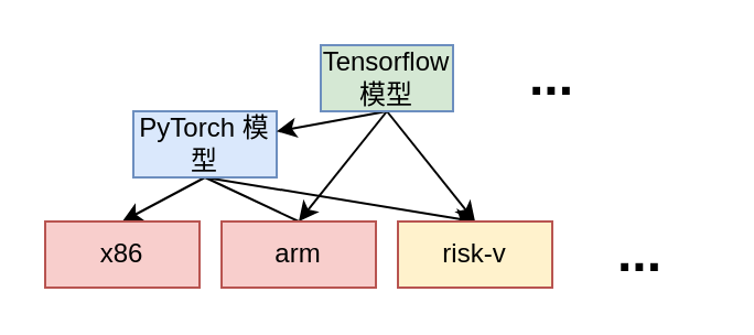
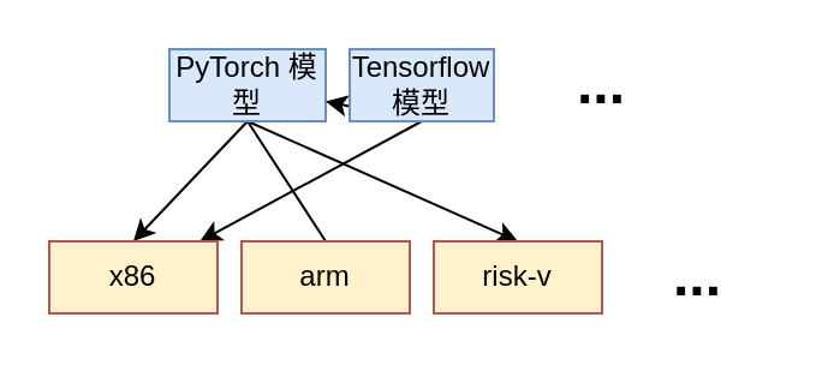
- <mxCell id="9" value="Tensorflow 模型" style="rounded=0;whiteSpace=wrap;html=1;fillColor=#d5e8d4;strokeColor=#6c8ebf;" vertex="1" parent="1"><mxGeometry x="145" y="20" width="60" height="30" as="geometry" /></mxCell>
+ <mxCell id="9" value="Tensorflow 模型" style="rounded=0;whiteSpace=wrap;html=1;fillColor=#dae8fc;strokeColor=#6c8ebf;" vertex="1" parent="1"><mxGeometry x="145" y="20" width="60" height="30" as="geometry" /></mxCell>
- <mxCell id="5" value="PyTorch 模型" style="rounded=0;whiteSpace=wrap;html=1;fillColor=#dae8fc;strokeColor=#6c8ebf;" vertex="1" parent="1"><mxGeometry x="60" y="50" width="65" height="30" as="geometry" /></mxCell>
+ <mxCell id="5" value="PyTorch 模型" style="rounded=0;whiteSpace=wrap;html=1;fillColor=#dae8fc;strokeColor=#6c8ebf;" vertex="1" parent="1"><mxGeometry x="70" y="20" width="65" height="30" as="geometry" /></mxCell>
- <mxCell id="7" style="edgeStyle=none;rounded=0;orthogonalLoop=1;jettySize=auto;html=1;exitX=0.5;exitY=1;exitDx=0;exitDy=0;entryX=0.5;entryY=0;entryDx=0;entryDy=0;fontSize=24;" edge="1" parent="1" source="9" target="11"><mxGeometry relative="1" as="geometry" /></mxCell>
- <mxCell id="8" style="edgeStyle=none;rounded=0;orthogonalLoop=1;jettySize=auto;html=1;exitX=0.5;exitY=1;exitDx=0;exitDy=0;entryX=0.5;entryY=0;entryDx=0;entryDy=0;fontSize=24;" edge="1" parent="1" source="9" target="12"><mxGeometry relative="1" as="geometry" /></mxCell>
+ <mxCell id="8" style="edgeStyle=none;rounded=0;orthogonalLoop=1;jettySize=auto;html=1;exitX=0.5;exitY=1;exitDx=0;exitDy=0;fontSize=24;" edge="1" parent="1" source="9" target="10"><mxGeometry relative="1" as="geometry" /></mxCell>
- <mxCell id="10" value="x86" style="rounded=0;whiteSpace=wrap;html=1;fillColor=#f8cecc;strokeColor=#b85450;" vertex="1" parent="1"><mxGeometry x="20" y="100" width="70" height="30" as="geometry" /></mxCell>
+ <mxCell id="10" value="x86" style="rounded=0;whiteSpace=wrap;html=1;fillColor=#fff2cc;strokeColor=#b85450;" vertex="1" parent="1"><mxGeometry x="20" y="100" width="70" height="30" as="geometry" /></mxCell>
- <mxCell id="11" value="arm" style="rounded=0;whiteSpace=wrap;html=1;fillColor=#f8cecc;strokeColor=#b85450;" vertex="1" parent="1"><mxGeometry x="100" y="100" width="70" height="30" as="geometry" /></mxCell>
+ <mxCell id="11" value="arm" style="rounded=0;whiteSpace=wrap;html=1;fillColor=#fff2cc;strokeColor=#b85450;" vertex="1" parent="1"><mxGeometry x="100" y="100" width="70" height="30" as="geometry" /></mxCell>
